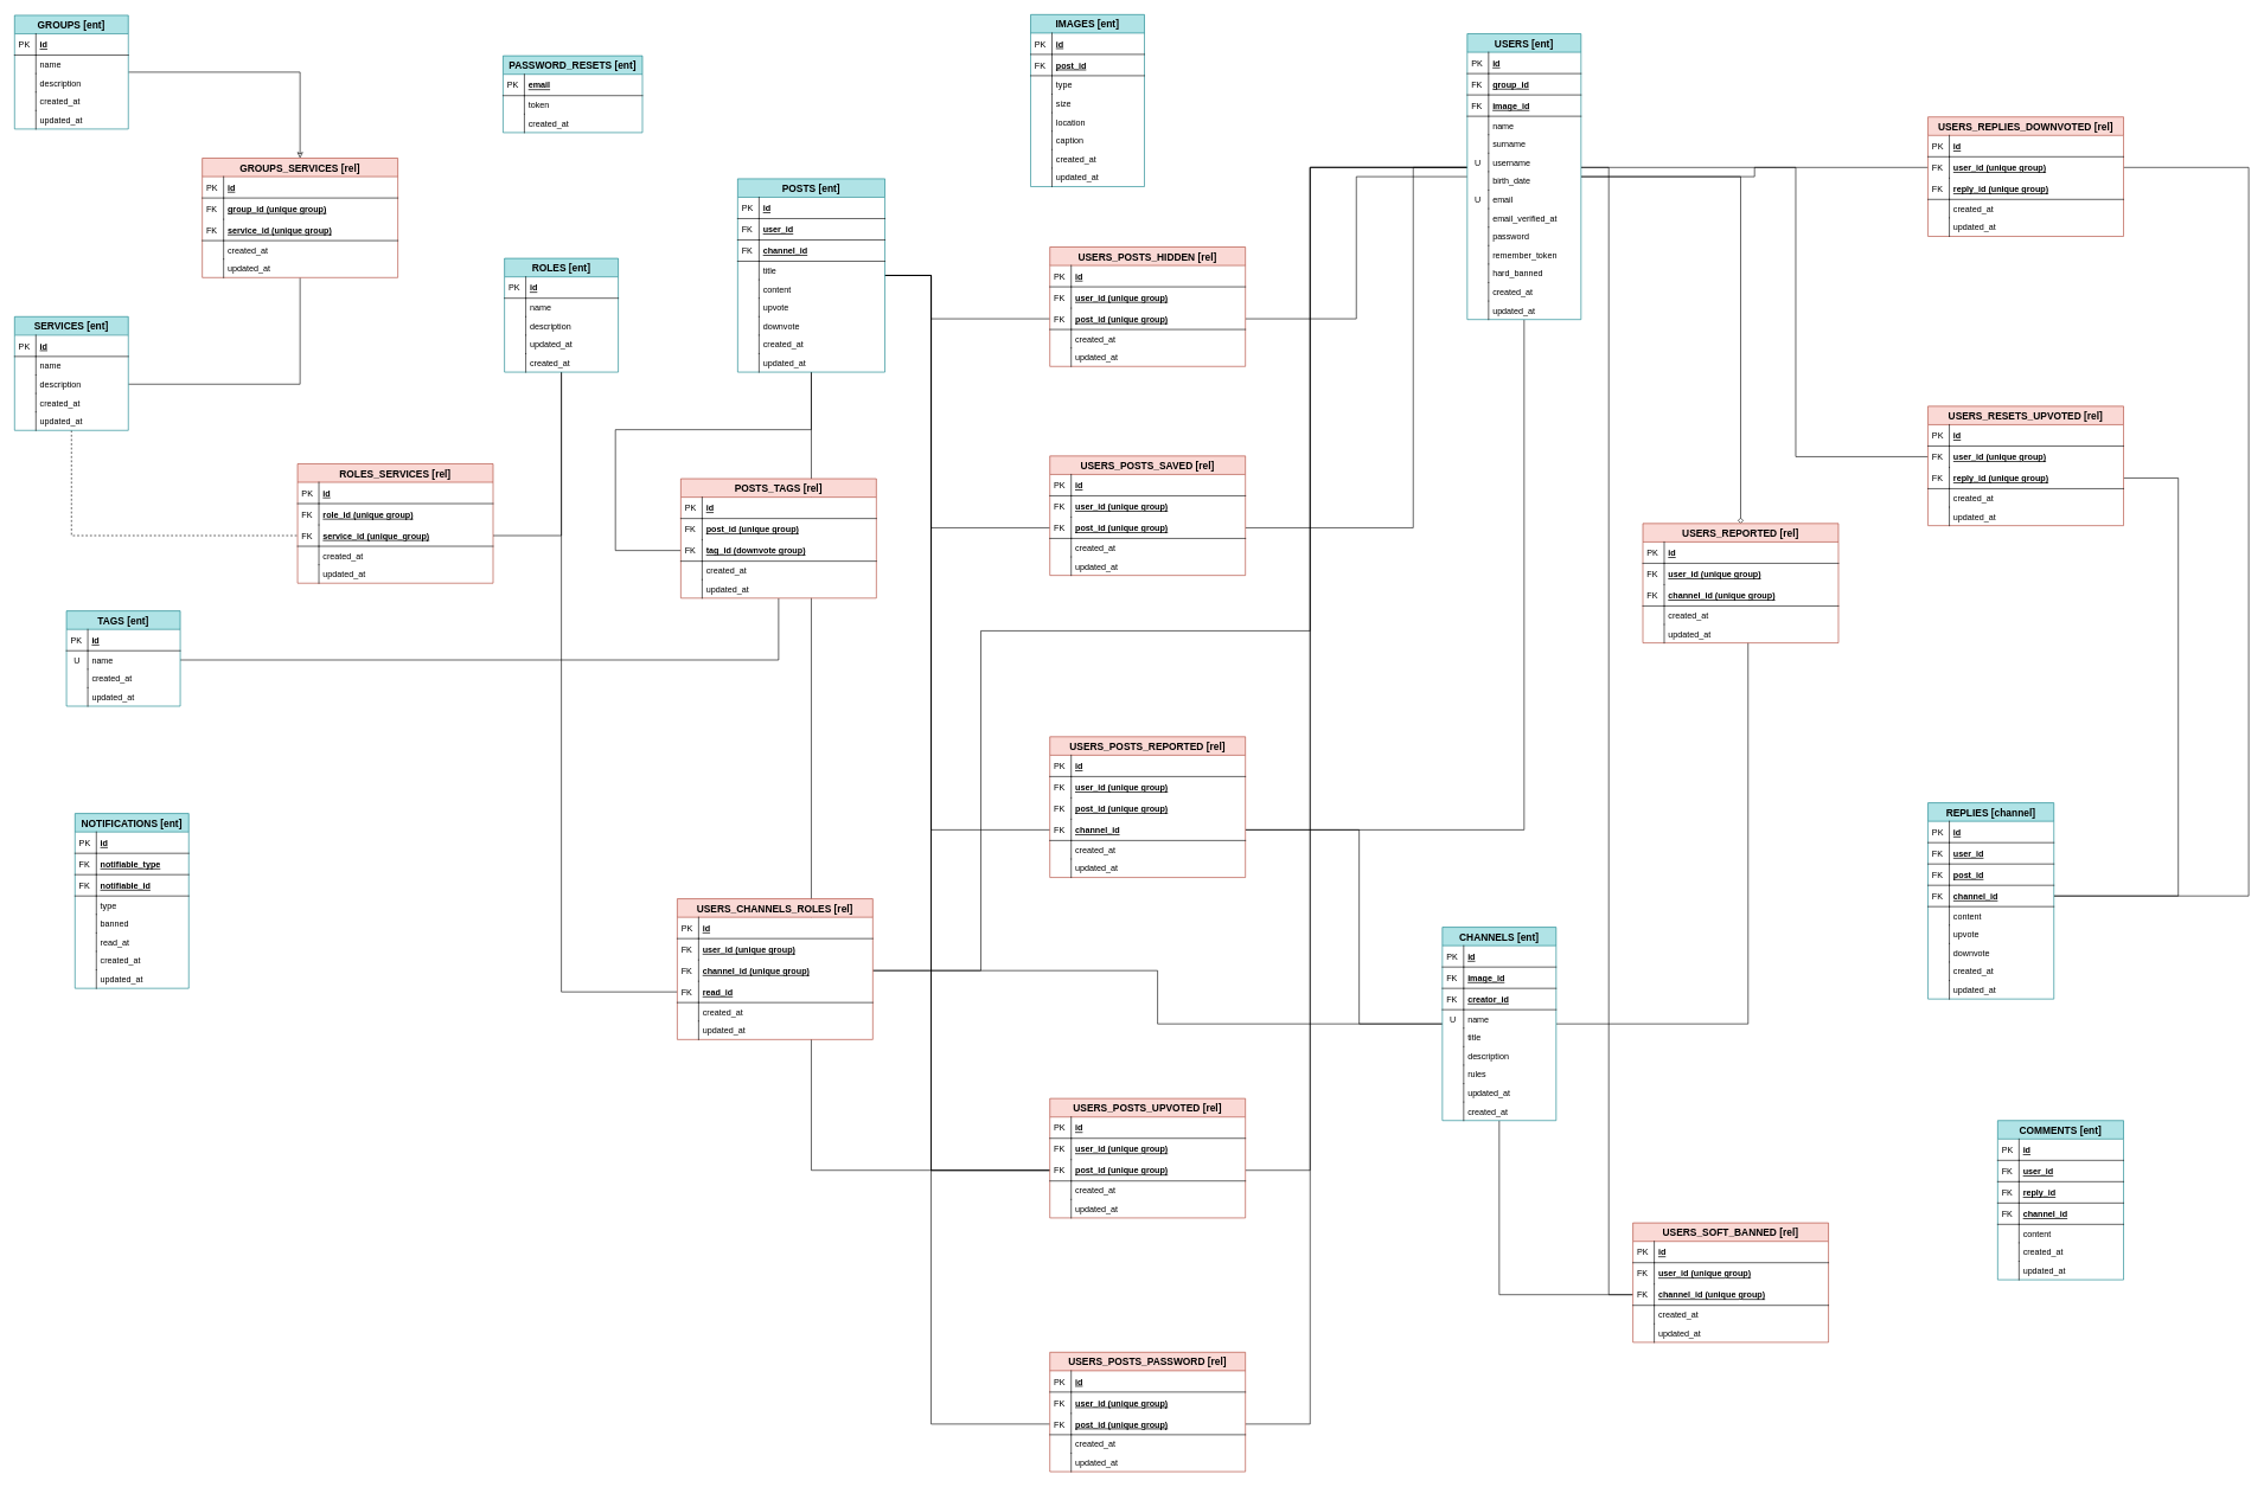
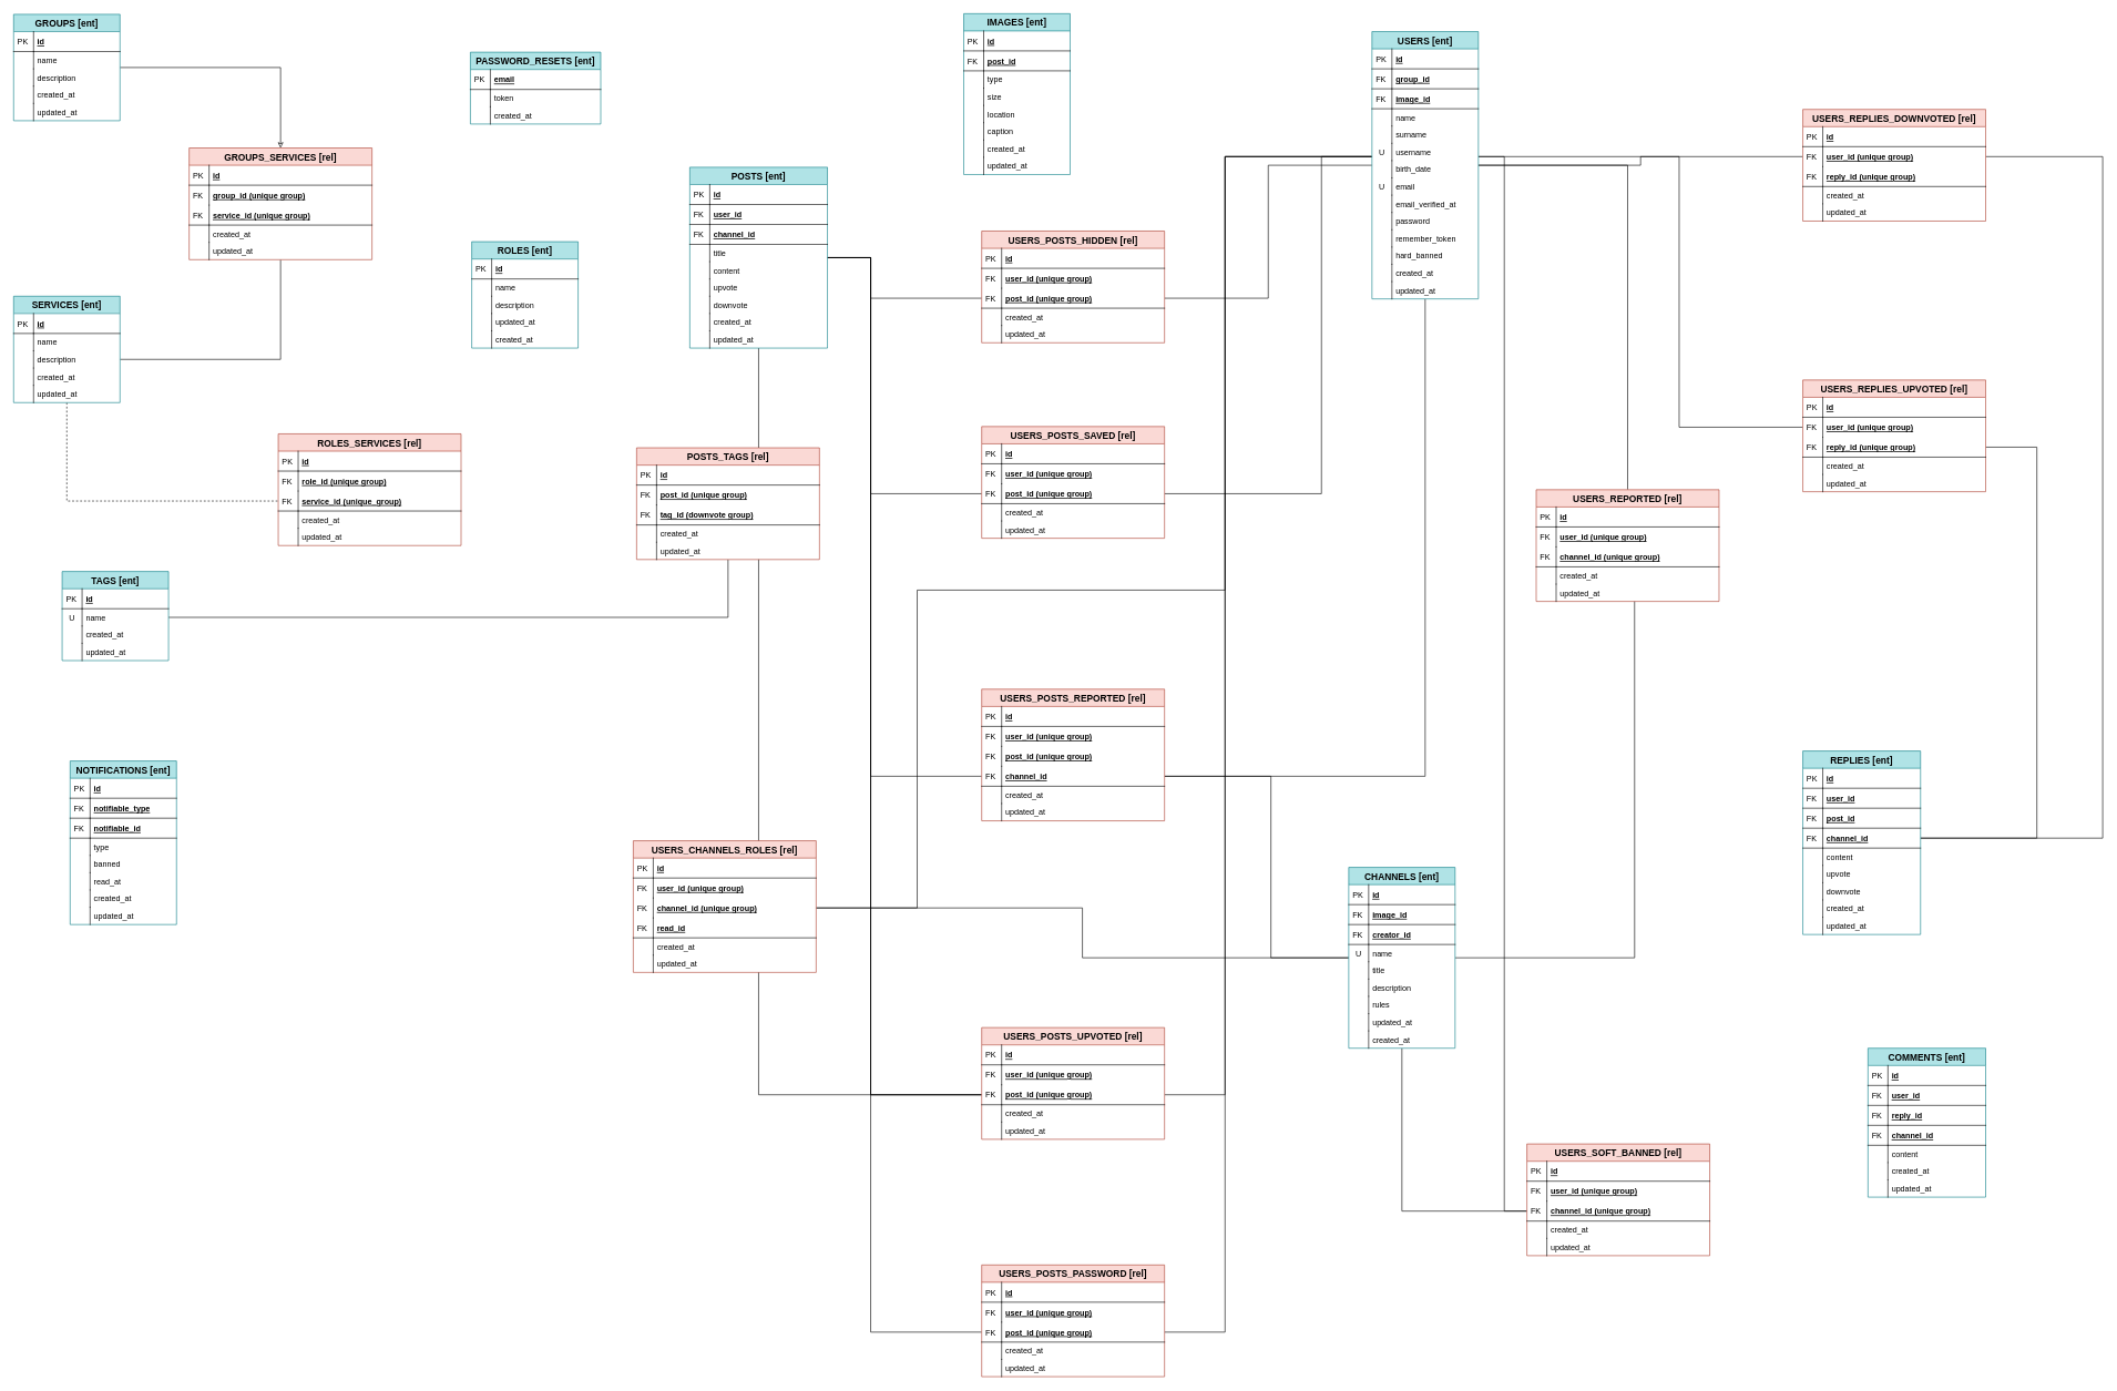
- <mxCell id="261" value="USERS_RESETS_UPVOTED [rel]" style="swimlane;fontStyle=1;childLayout=stackLayout;horizontal=1;startSize=26;fillColor=#fad9d5;horizontalStack=0;resizeParent=1;resizeParentMax=0;resizeLast=0;collapsible=1;marginBottom=0;swimlaneFillColor=#ffffff;align=center;fontSize=14;strokeColor=#ae4132;" parent="1" vertex="1"><mxGeometry x="2711" y="571" width="275" height="168" as="geometry" /></mxCell>
+ <mxCell id="261" value="USERS_REPLIES_UPVOTED [rel]" style="swimlane;fontStyle=1;childLayout=stackLayout;horizontal=1;startSize=26;fillColor=#fad9d5;horizontalStack=0;resizeParent=1;resizeParentMax=0;resizeLast=0;collapsible=1;marginBottom=0;swimlaneFillColor=#ffffff;align=center;fontSize=14;strokeColor=#ae4132;" parent="1" vertex="1"><mxGeometry x="2711" y="571" width="275" height="168" as="geometry" /></mxCell>
- <mxCell id="17" style="edgeStyle=orthogonalEdgeStyle;rounded=0;orthogonalLoop=1;jettySize=auto;html=1;entryX=0;entryY=0.5;entryDx=0;entryDy=0;endArrow=none;endFill=0;" parent="1" source="116" target="140" edge="1"><mxGeometry relative="1" as="geometry"><Array as="points"><mxPoint x="1141" y="604" /><mxPoint x="865" y="604" /><mxPoint x="865" y="774" /></Array></mxGeometry></mxCell>
- <mxCell id="5" style="edgeStyle=orthogonalEdgeStyle;rounded=0;orthogonalLoop=1;jettySize=auto;html=1;endArrow=diamond;endFill=0;" parent="1" source="32" target="250" edge="1"><mxGeometry relative="1" as="geometry" /></mxCell>
+ <mxCell id="5" style="edgeStyle=orthogonalEdgeStyle;rounded=0;orthogonalLoop=1;jettySize=auto;html=1;endArrow=none;endFill=0;" parent="1" source="32" target="250" edge="1"><mxGeometry relative="1" as="geometry" /></mxCell>
- <mxCell id="15" style="edgeStyle=orthogonalEdgeStyle;rounded=0;orthogonalLoop=1;jettySize=auto;html=1;entryX=1;entryY=0.5;entryDx=0;entryDy=0;endArrow=none;endFill=0;" parent="1" source="105" target="99" edge="1"><mxGeometry relative="1" as="geometry" /></mxCell>
- <mxCell id="16" style="edgeStyle=orthogonalEdgeStyle;rounded=0;orthogonalLoop=1;jettySize=auto;html=1;entryX=0;entryY=0.5;entryDx=0;entryDy=0;endArrow=none;endFill=0;" parent="1" source="105" target="244" edge="1"><mxGeometry relative="1" as="geometry" /></mxCell>
- <mxCell id="272" value="REPLIES [channel]" style="swimlane;fontStyle=1;childLayout=stackLayout;horizontal=1;startSize=26;fillColor=#b0e3e6;horizontalStack=0;resizeParent=1;resizeParentMax=0;resizeLast=0;collapsible=1;marginBottom=0;swimlaneFillColor=#ffffff;align=center;fontSize=14;strokeColor=#0e8088;" parent="1" vertex="1"><mxGeometry x="2711" y="1129" width="177" height="276" as="geometry" /></mxCell>
+ <mxCell id="272" value="REPLIES [ent]" style="swimlane;fontStyle=1;childLayout=stackLayout;horizontal=1;startSize=26;fillColor=#b0e3e6;horizontalStack=0;resizeParent=1;resizeParentMax=0;resizeLast=0;collapsible=1;marginBottom=0;swimlaneFillColor=#ffffff;align=center;fontSize=14;strokeColor=#0e8088;" parent="1" vertex="1"><mxGeometry x="2711" y="1129" width="177" height="276" as="geometry" /></mxCell>
